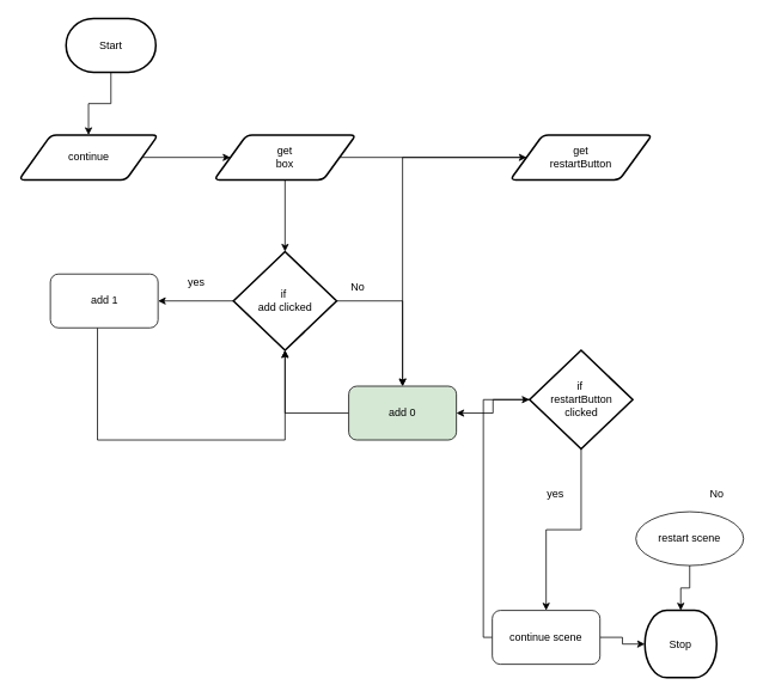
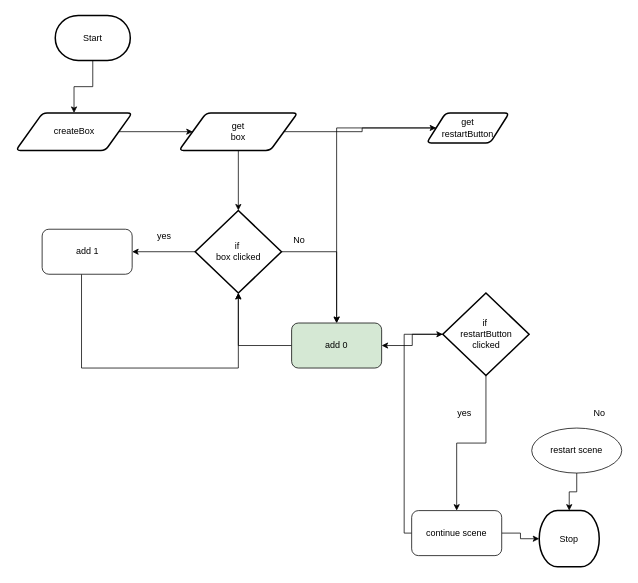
- <mxCell id="7" value="continue" style="shape=parallelogram;html=1;strokeWidth=2;perimeter=parallelogramPerimeter;whiteSpace=wrap;rounded=1;arcSize=12;size=0.23;" parent="1" vertex="1"><mxGeometry x="20.5" y="150" width="155" height="50" as="geometry" /></mxCell>
+ <mxCell id="7" value="createBox" style="shape=parallelogram;html=1;strokeWidth=2;perimeter=parallelogramPerimeter;whiteSpace=wrap;rounded=1;arcSize=12;size=0.23;" parent="1" vertex="1"><mxGeometry x="20.5" y="150" width="155" height="50" as="geometry" /></mxCell>
- <mxCell id="20" value="get&lt;br&gt;restartButton" style="shape=parallelogram;html=1;strokeWidth=2;perimeter=parallelogramPerimeter;whiteSpace=wrap;rounded=1;arcSize=12;size=0.23;" vertex="1" parent="1"><mxGeometry x="568" y="150" width="158" height="50" as="geometry" /></mxCell>
+ <mxCell id="20" value="get&lt;br&gt;restartButton" style="shape=parallelogram;html=1;strokeWidth=2;perimeter=parallelogramPerimeter;whiteSpace=wrap;rounded=1;arcSize=12;size=0.23;" vertex="1" parent="1"><mxGeometry x="568" y="150" width="110" height="40" as="geometry" /></mxCell>
- <mxCell id="10" value="if&amp;nbsp;&lt;br&gt;add clicked" style="strokeWidth=2;html=1;shape=mxgraph.flowchart.decision;whiteSpace=wrap;" parent="1" vertex="1"><mxGeometry x="259.5" y="280" width="115" height="110" as="geometry" /></mxCell>
+ <mxCell id="10" value="if&amp;nbsp;&lt;br&gt;box clicked" style="strokeWidth=2;html=1;shape=mxgraph.flowchart.decision;whiteSpace=wrap;" parent="1" vertex="1"><mxGeometry x="259.5" y="280" width="115" height="110" as="geometry" /></mxCell>
